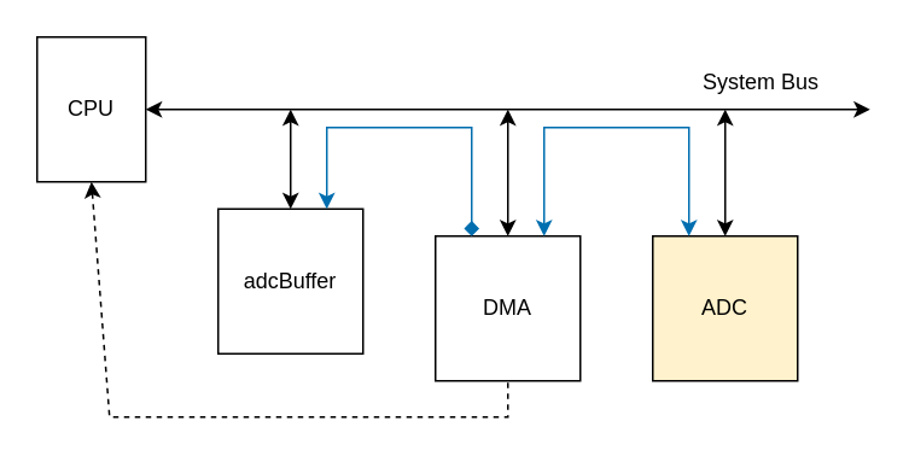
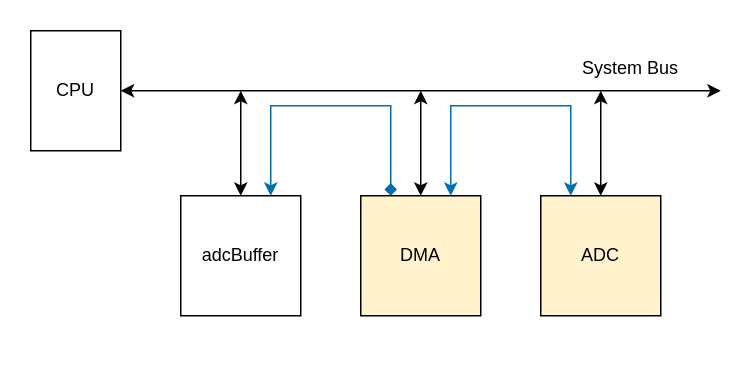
- <mxCell id="6" value="adcBuffer" style="whiteSpace=wrap;html=1;aspect=fixed;" vertex="1" parent="1"><mxGeometry x="120" y="115" width="80" height="80" as="geometry" /></mxCell>
+ <mxCell id="6" value="adcBuffer" style="whiteSpace=wrap;html=1;aspect=fixed;" vertex="1" parent="1"><mxGeometry x="120" y="130" width="80" height="80" as="geometry" /></mxCell>
- <mxCell id="5" value="DMA" style="whiteSpace=wrap;html=1;aspect=fixed;" vertex="1" parent="1"><mxGeometry x="240" y="130" width="80" height="80" as="geometry" /></mxCell>
+ <mxCell id="5" value="DMA" style="whiteSpace=wrap;html=1;aspect=fixed;fillColor=#fff2cc;" vertex="1" parent="1"><mxGeometry x="240" y="130" width="80" height="80" as="geometry" /></mxCell>
- <mxCell id="12" value="" style="endArrow=none;dashed=1;html=1;rounded=0;entryX=0.5;entryY=1;entryDx=0;entryDy=0;exitX=0.5;exitY=1;exitDx=0;exitDy=0;startArrow=classic;startFill=1;" edge="1" parent="1" source="2" target="5"><mxGeometry width="50" height="50" relative="1" as="geometry"><mxPoint x="50" y="260" as="sourcePoint" /><mxPoint x="270" y="245" as="targetPoint" /><Array as="points"><mxPoint x="60" y="230" /><mxPoint x="280" y="230" /></Array></mxGeometry></mxCell>
